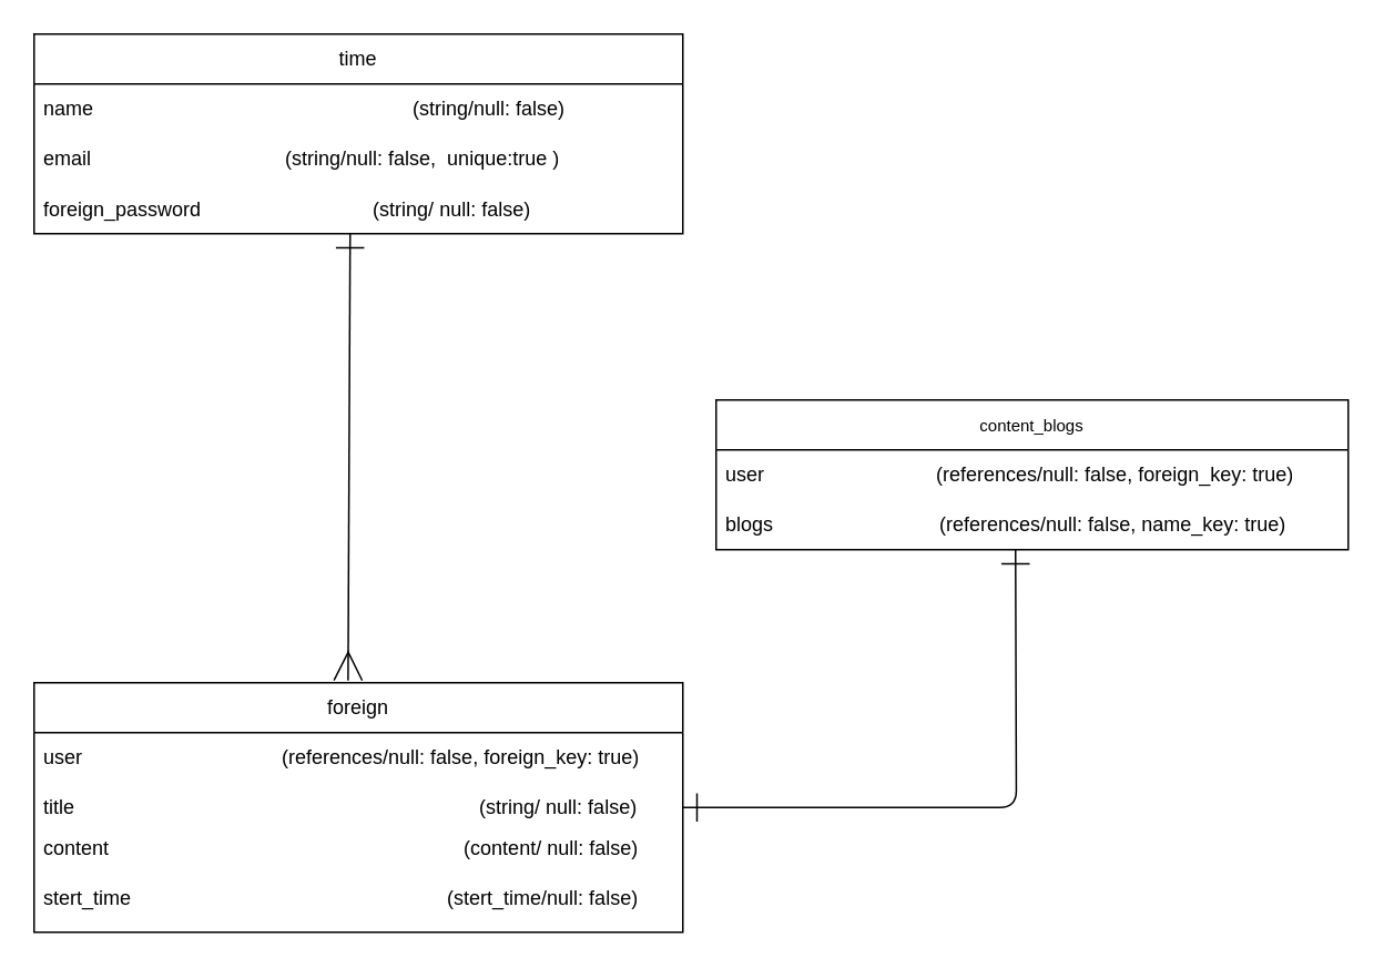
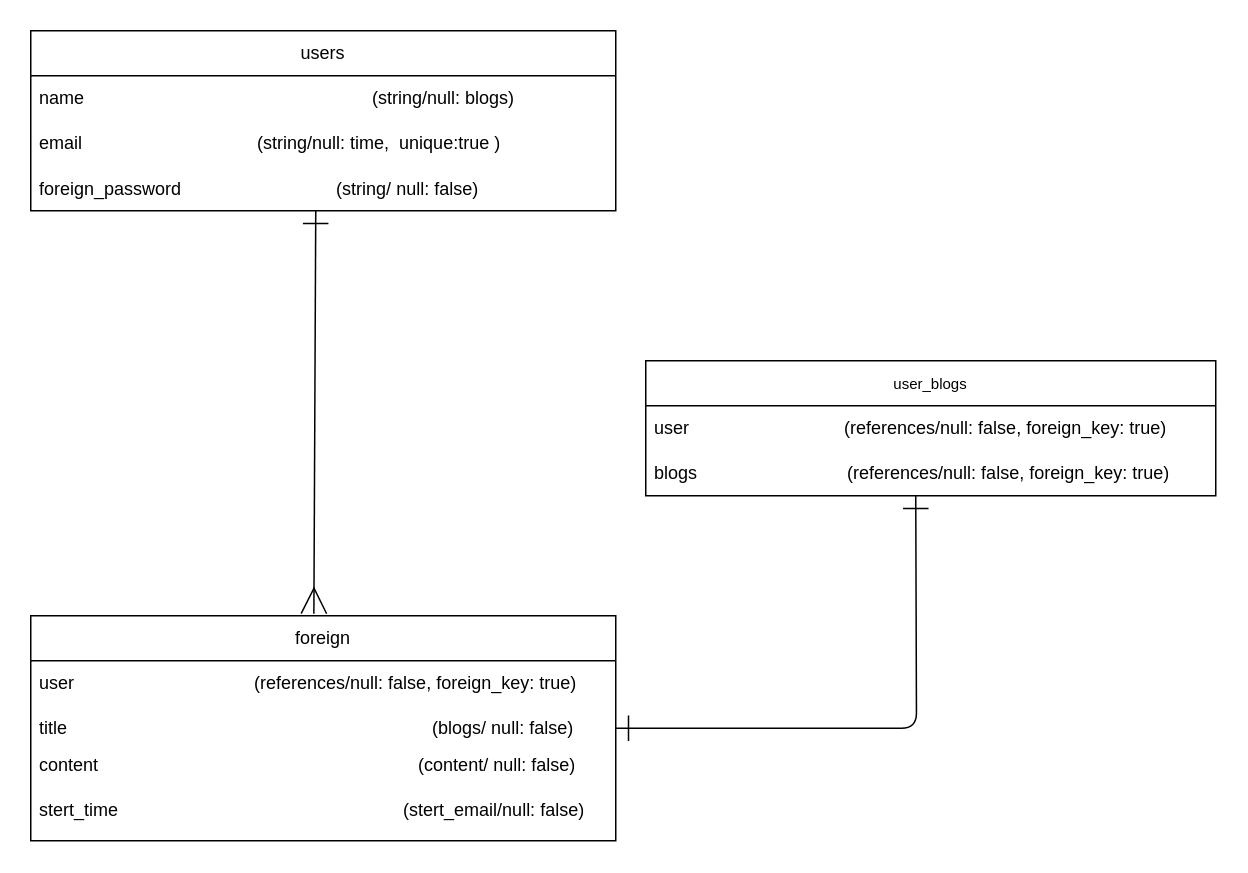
- <mxCell id="10" value="time" style="swimlane;fontStyle=0;childLayout=stackLayout;horizontal=1;startSize=30;horizontalStack=0;resizeParent=1;resizeParentMax=0;resizeLast=0;collapsible=1;marginBottom=0;whiteSpace=wrap;html=1;strokeColor=default;fontColor=#000000;labelBackgroundColor=none;" parent="1" vertex="1"><mxGeometry x="20" y="20" width="390" height="120" as="geometry" /></mxCell>
+ <mxCell id="10" value="users" style="swimlane;fontStyle=0;childLayout=stackLayout;horizontal=1;startSize=30;horizontalStack=0;resizeParent=1;resizeParentMax=0;resizeLast=0;collapsible=1;marginBottom=0;whiteSpace=wrap;html=1;strokeColor=default;fontColor=#000000;labelBackgroundColor=none;" parent="1" vertex="1"><mxGeometry x="20" y="20" width="390" height="120" as="geometry" /></mxCell>
- <mxCell id="11" value="name&amp;nbsp; &amp;nbsp; &amp;nbsp; &amp;nbsp; &amp;nbsp; &amp;nbsp; &amp;nbsp; &amp;nbsp; &amp;nbsp; 　　　　　　　　　　　(string/null: false)" style="text;strokeColor=none;fillColor=none;align=left;verticalAlign=middle;spacingLeft=4;spacingRight=4;overflow=hidden;points=[[0,0.5],[1,0.5]];portConstraint=eastwest;rotatable=0;whiteSpace=wrap;html=1;fontColor=#000000;labelBackgroundColor=none;" parent="10" vertex="1"><mxGeometry y="30" width="390" height="30" as="geometry" /></mxCell>
+ <mxCell id="11" value="name&amp;nbsp; &amp;nbsp; &amp;nbsp; &amp;nbsp; &amp;nbsp; &amp;nbsp; &amp;nbsp; &amp;nbsp; &amp;nbsp; 　　　　　　　　　　　(string/null: blogs)" style="text;strokeColor=none;fillColor=none;align=left;verticalAlign=middle;spacingLeft=4;spacingRight=4;overflow=hidden;points=[[0,0.5],[1,0.5]];portConstraint=eastwest;rotatable=0;whiteSpace=wrap;html=1;fontColor=#000000;labelBackgroundColor=none;" parent="10" vertex="1"><mxGeometry y="30" width="390" height="30" as="geometry" /></mxCell>
- <mxCell id="12" value="email&amp;nbsp; &amp;nbsp; &amp;nbsp; &amp;nbsp; &amp;nbsp; &amp;nbsp; &amp;nbsp; &amp;nbsp; &amp;nbsp; &amp;nbsp; &amp;nbsp; &amp;nbsp; &amp;nbsp; &amp;nbsp; &amp;nbsp; &amp;nbsp; &amp;nbsp; &amp;nbsp;(string/null: false,&amp;nbsp;&amp;nbsp;unique:true&amp;nbsp;)" style="text;strokeColor=none;fillColor=none;align=left;verticalAlign=middle;spacingLeft=4;spacingRight=4;overflow=hidden;points=[[0,0.5],[1,0.5]];portConstraint=eastwest;rotatable=0;whiteSpace=wrap;html=1;fontColor=#000000;labelBackgroundColor=none;" parent="10" vertex="1"><mxGeometry y="60" width="390" height="30" as="geometry" /></mxCell>
+ <mxCell id="12" value="email&amp;nbsp; &amp;nbsp; &amp;nbsp; &amp;nbsp; &amp;nbsp; &amp;nbsp; &amp;nbsp; &amp;nbsp; &amp;nbsp; &amp;nbsp; &amp;nbsp; &amp;nbsp; &amp;nbsp; &amp;nbsp; &amp;nbsp; &amp;nbsp; &amp;nbsp; &amp;nbsp;(string/null: time,&amp;nbsp;&amp;nbsp;unique:true&amp;nbsp;)" style="text;strokeColor=none;fillColor=none;align=left;verticalAlign=middle;spacingLeft=4;spacingRight=4;overflow=hidden;points=[[0,0.5],[1,0.5]];portConstraint=eastwest;rotatable=0;whiteSpace=wrap;html=1;fontColor=#000000;labelBackgroundColor=none;" parent="10" vertex="1"><mxGeometry y="60" width="390" height="30" as="geometry" /></mxCell>
- <mxCell id="2" value="&lt;div style=&quot;line-height: 18px;&quot;&gt;&lt;font style=&quot;font-size: 10px;&quot;&gt;content_blogs&lt;/font&gt;&lt;/div&gt;" style="swimlane;fontStyle=0;childLayout=stackLayout;horizontal=1;startSize=30;horizontalStack=0;resizeParent=1;resizeParentMax=0;resizeLast=0;collapsible=1;marginBottom=0;whiteSpace=wrap;html=1;labelBackgroundColor=none;fontColor=#000000;" parent="1" vertex="1"><mxGeometry x="430" y="240" width="380" height="90" as="geometry" /></mxCell>
+ <mxCell id="2" value="&lt;div style=&quot;line-height: 18px;&quot;&gt;&lt;font style=&quot;font-size: 10px;&quot;&gt;user_blogs&lt;/font&gt;&lt;/div&gt;" style="swimlane;fontStyle=0;childLayout=stackLayout;horizontal=1;startSize=30;horizontalStack=0;resizeParent=1;resizeParentMax=0;resizeLast=0;collapsible=1;marginBottom=0;whiteSpace=wrap;html=1;labelBackgroundColor=none;fontColor=#000000;" parent="1" vertex="1"><mxGeometry x="430" y="240" width="380" height="90" as="geometry" /></mxCell>
- <mxCell id="4" value="blogs&amp;nbsp; &amp;nbsp; &amp;nbsp; &amp;nbsp; &amp;nbsp; &amp;nbsp; &amp;nbsp; &amp;nbsp; &amp;nbsp; &amp;nbsp; &amp;nbsp; &amp;nbsp; &amp;nbsp; &amp;nbsp; &amp;nbsp; (references/null: false, name_key: true)" style="text;strokeColor=none;fillColor=none;align=left;verticalAlign=middle;spacingLeft=4;spacingRight=4;overflow=hidden;points=[[0,0.5],[1,0.5]];portConstraint=eastwest;rotatable=0;whiteSpace=wrap;html=1;labelBackgroundColor=none;fontColor=#000000;" parent="2" vertex="1"><mxGeometry y="60" width="380" height="30" as="geometry" /></mxCell>
+ <mxCell id="4" value="blogs&amp;nbsp; &amp;nbsp; &amp;nbsp; &amp;nbsp; &amp;nbsp; &amp;nbsp; &amp;nbsp; &amp;nbsp; &amp;nbsp; &amp;nbsp; &amp;nbsp; &amp;nbsp; &amp;nbsp; &amp;nbsp; &amp;nbsp; (references/null: false, foreign_key: true)" style="text;strokeColor=none;fillColor=none;align=left;verticalAlign=middle;spacingLeft=4;spacingRight=4;overflow=hidden;points=[[0,0.5],[1,0.5]];portConstraint=eastwest;rotatable=0;whiteSpace=wrap;html=1;labelBackgroundColor=none;fontColor=#000000;" parent="2" vertex="1"><mxGeometry y="60" width="380" height="30" as="geometry" /></mxCell>
- <mxCell id="7" value="title&amp;nbsp; &amp;nbsp; &amp;nbsp; &amp;nbsp; &amp;nbsp; &amp;nbsp; &amp;nbsp; &amp;nbsp; &amp;nbsp; &amp;nbsp; &amp;nbsp; &amp;nbsp; &amp;nbsp; &amp;nbsp; &amp;nbsp; &amp;nbsp; &amp;nbsp; &amp;nbsp; &amp;nbsp; &amp;nbsp; &amp;nbsp; &amp;nbsp; &amp;nbsp; &amp;nbsp; &amp;nbsp; &amp;nbsp; &amp;nbsp; &amp;nbsp; &amp;nbsp; &amp;nbsp; &amp;nbsp; &amp;nbsp; &amp;nbsp; &amp;nbsp; &amp;nbsp; &amp;nbsp; &amp;nbsp;(string/ null: false)" style="text;strokeColor=none;fillColor=none;align=left;verticalAlign=middle;spacingLeft=4;spacingRight=4;overflow=hidden;points=[[0,0.5],[1,0.5]];portConstraint=eastwest;rotatable=0;whiteSpace=wrap;html=1;fontColor=#000000;labelBackgroundColor=none;" parent="5" vertex="1"><mxGeometry y="60" width="390" height="30" as="geometry" /></mxCell>
+ <mxCell id="7" value="title&amp;nbsp; &amp;nbsp; &amp;nbsp; &amp;nbsp; &amp;nbsp; &amp;nbsp; &amp;nbsp; &amp;nbsp; &amp;nbsp; &amp;nbsp; &amp;nbsp; &amp;nbsp; &amp;nbsp; &amp;nbsp; &amp;nbsp; &amp;nbsp; &amp;nbsp; &amp;nbsp; &amp;nbsp; &amp;nbsp; &amp;nbsp; &amp;nbsp; &amp;nbsp; &amp;nbsp; &amp;nbsp; &amp;nbsp; &amp;nbsp; &amp;nbsp; &amp;nbsp; &amp;nbsp; &amp;nbsp; &amp;nbsp; &amp;nbsp; &amp;nbsp; &amp;nbsp; &amp;nbsp; &amp;nbsp;(blogs/ null: false)" style="text;strokeColor=none;fillColor=none;align=left;verticalAlign=middle;spacingLeft=4;spacingRight=4;overflow=hidden;points=[[0,0.5],[1,0.5]];portConstraint=eastwest;rotatable=0;whiteSpace=wrap;html=1;fontColor=#000000;labelBackgroundColor=none;" parent="5" vertex="1"><mxGeometry y="60" width="390" height="30" as="geometry" /></mxCell>
- <mxCell id="9" value="stert_time&amp;nbsp; &amp;nbsp; &amp;nbsp; &amp;nbsp; &amp;nbsp; &amp;nbsp; &amp;nbsp; &amp;nbsp; &amp;nbsp; &amp;nbsp; &amp;nbsp; &amp;nbsp; &amp;nbsp; &amp;nbsp; &amp;nbsp; &amp;nbsp; &amp;nbsp; &amp;nbsp; &amp;nbsp; &amp;nbsp; &amp;nbsp; &amp;nbsp; &amp;nbsp; &amp;nbsp; &amp;nbsp; &amp;nbsp; &amp;nbsp; &amp;nbsp; &amp;nbsp;(stert_time/null: false)&lt;br&gt;&amp;nbsp;" style="text;strokeColor=none;fillColor=none;align=left;verticalAlign=middle;spacingLeft=4;spacingRight=4;overflow=hidden;points=[[0,0.5],[1,0.5]];portConstraint=eastwest;rotatable=0;whiteSpace=wrap;html=1;fontColor=#000000;labelBackgroundColor=none;" parent="5" vertex="1"><mxGeometry y="120" width="390" height="30" as="geometry" /></mxCell>
+ <mxCell id="9" value="stert_time&amp;nbsp; &amp;nbsp; &amp;nbsp; &amp;nbsp; &amp;nbsp; &amp;nbsp; &amp;nbsp; &amp;nbsp; &amp;nbsp; &amp;nbsp; &amp;nbsp; &amp;nbsp; &amp;nbsp; &amp;nbsp; &amp;nbsp; &amp;nbsp; &amp;nbsp; &amp;nbsp; &amp;nbsp; &amp;nbsp; &amp;nbsp; &amp;nbsp; &amp;nbsp; &amp;nbsp; &amp;nbsp; &amp;nbsp; &amp;nbsp; &amp;nbsp; &amp;nbsp;(stert_email/null: false)&lt;br&gt;&amp;nbsp;" style="text;strokeColor=none;fillColor=none;align=left;verticalAlign=middle;spacingLeft=4;spacingRight=4;overflow=hidden;points=[[0,0.5],[1,0.5]];portConstraint=eastwest;rotatable=0;whiteSpace=wrap;html=1;fontColor=#000000;labelBackgroundColor=none;" parent="5" vertex="1"><mxGeometry y="120" width="390" height="30" as="geometry" /></mxCell>
